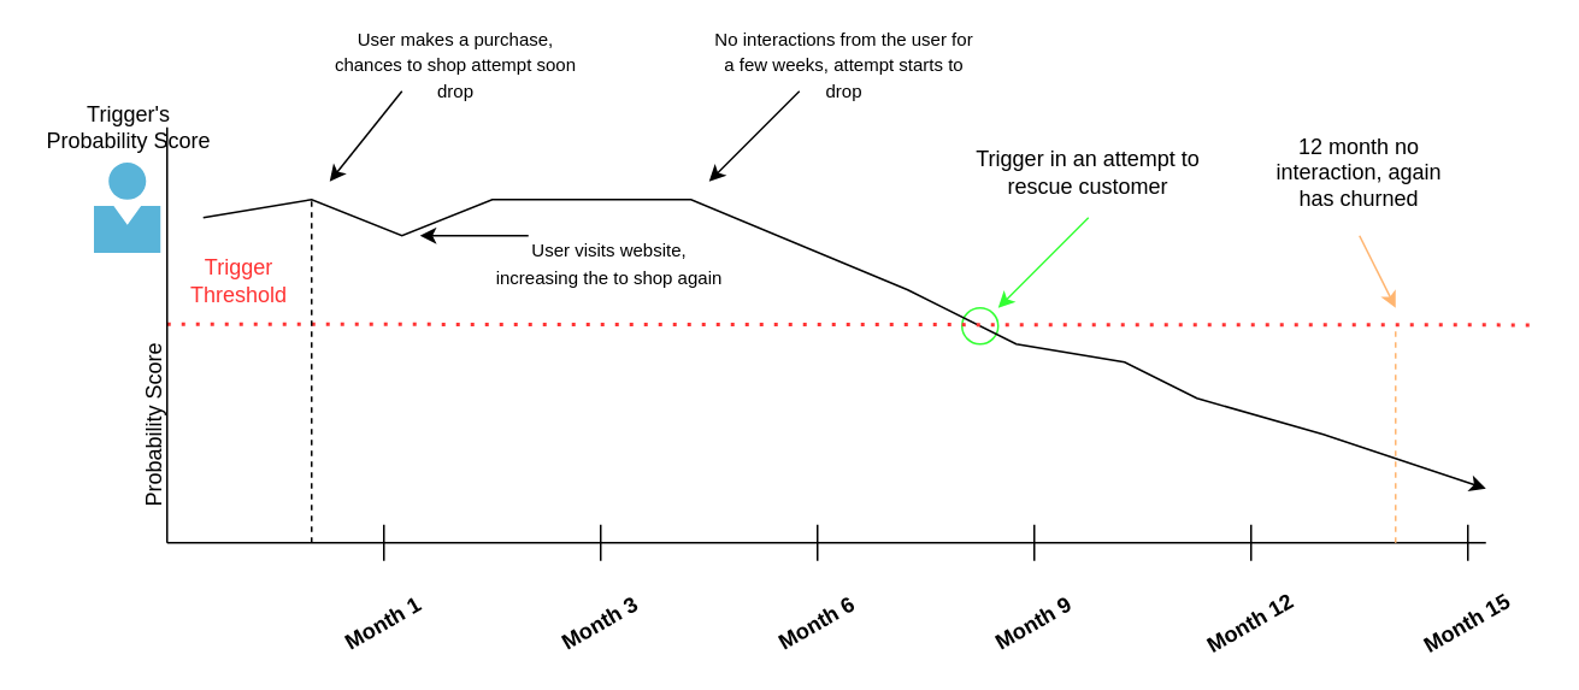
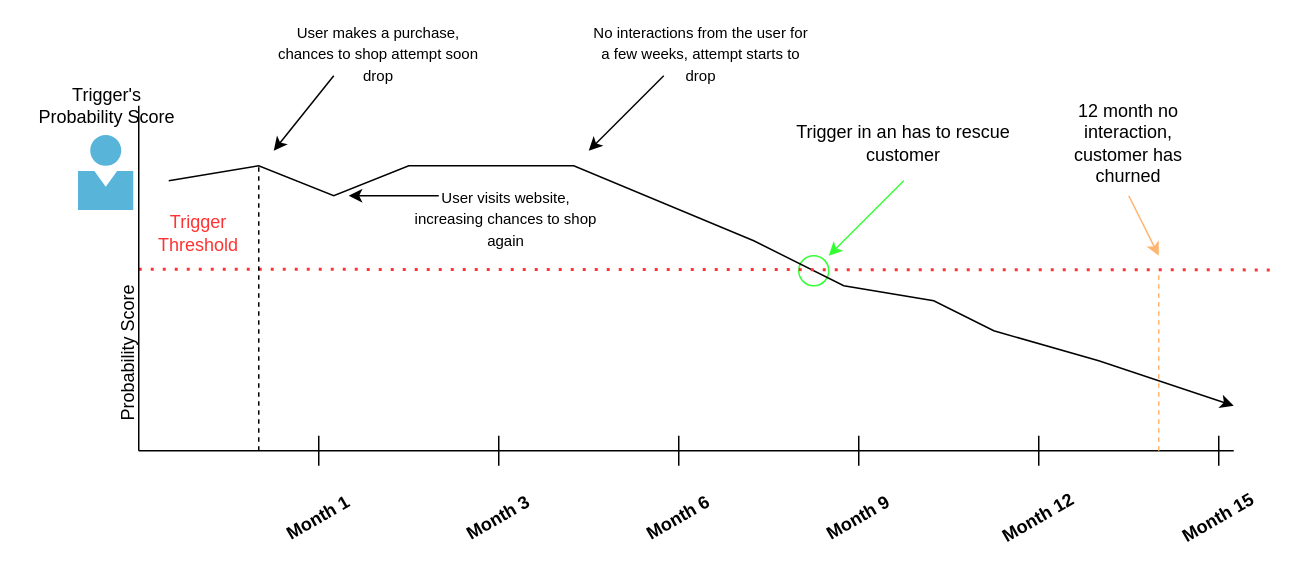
- <mxCell id="10" value="Trigger in an attempt to rescue customer" style="text;html=1;align=center;verticalAlign=middle;whiteSpace=wrap;rounded=0;" vertex="1" parent="1"><mxGeometry x="522" y="80" width="160" height="30" as="geometry" /></mxCell>
+ <mxCell id="10" value="Trigger in an has to rescue customer" style="text;html=1;align=center;verticalAlign=middle;whiteSpace=wrap;rounded=0;" vertex="1" parent="1"><mxGeometry x="522" y="80" width="160" height="30" as="geometry" /></mxCell>
- <mxCell id="34" value="12 month no interaction, again has churned" style="text;html=1;align=center;verticalAlign=middle;whiteSpace=wrap;rounded=0;" vertex="1" parent="1"><mxGeometry x="702" y="60" width="100" height="70" as="geometry" /></mxCell>
+ <mxCell id="34" value="12 month no interaction, customer has churned" style="text;html=1;align=center;verticalAlign=middle;whiteSpace=wrap;rounded=0;" vertex="1" parent="1"><mxGeometry x="702" y="60" width="100" height="70" as="geometry" /></mxCell>
- <mxCell id="16" value="&lt;font style=&quot;font-size: 10px;&quot;&gt;User visits website, increasing the to shop again&lt;/font&gt;" style="text;html=1;align=center;verticalAlign=middle;whiteSpace=wrap;rounded=0;" vertex="1" parent="1"><mxGeometry x="272" y="130" width="130" height="30" as="geometry" /></mxCell>
+ <mxCell id="16" value="&lt;font style=&quot;font-size: 10px;&quot;&gt;User visits website, increasing chances to shop again&lt;/font&gt;" style="text;html=1;align=center;verticalAlign=middle;whiteSpace=wrap;rounded=0;" vertex="1" parent="1"><mxGeometry x="272" y="130" width="130" height="30" as="geometry" /></mxCell>
